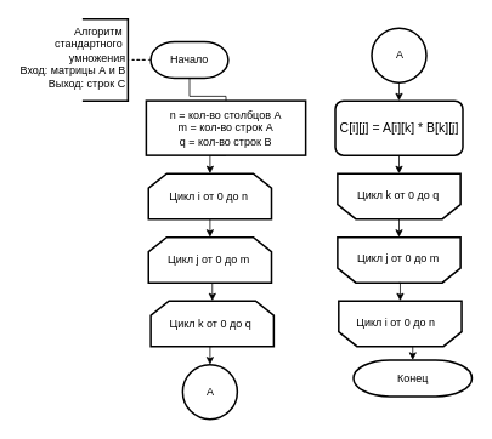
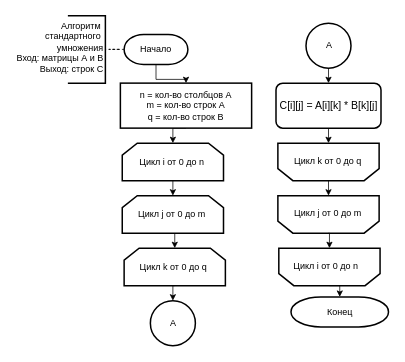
- <mxCell id="3" style="edgeStyle=orthogonalEdgeStyle;rounded=0;orthogonalLoop=1;jettySize=auto;html=1;exitX=0.5;exitY=1;exitDx=0;exitDy=0;exitPerimeter=0;entryX=0.5;entryY=0;entryDx=0;entryDy=0;endArrow=none;endFill=1;" parent="1" source="4" target="6" edge="1"><mxGeometry relative="1" as="geometry" /></mxCell>
+ <mxCell id="3" style="edgeStyle=orthogonalEdgeStyle;rounded=0;orthogonalLoop=1;jettySize=auto;html=1;exitX=0.5;exitY=1;exitDx=0;exitDy=0;exitPerimeter=0;entryX=0.5;entryY=0;entryDx=0;entryDy=0;endArrow=classic;endFill=1;" parent="1" source="4" target="6" edge="1"><mxGeometry relative="1" as="geometry" /></mxCell>
